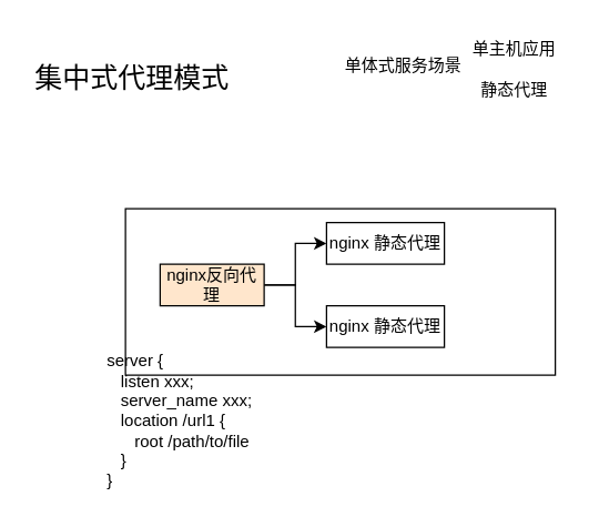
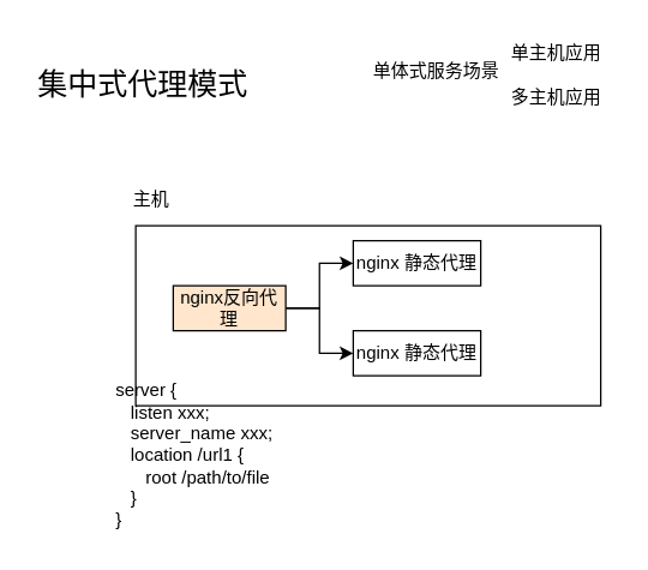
- <mxCell id="5" value="静态代理" style="text;html=1;align=center;verticalAlign=middle;resizable=0;points=[];autosize=1;strokeColor=none;fillColor=none;" vertex="1" parent="1"><mxGeometry x="330" y="50" width="80" height="30" as="geometry" /></mxCell>
+ <mxCell id="5" value="多主机应用" style="text;html=1;align=center;verticalAlign=middle;resizable=0;points=[];autosize=1;strokeColor=none;fillColor=none;" vertex="1" parent="1"><mxGeometry x="330" y="50" width="80" height="30" as="geometry" /></mxCell>
+ <mxCell id="7" value="主机" style="text;html=1;align=center;verticalAlign=middle;resizable=0;points=[];autosize=1;strokeColor=none;fillColor=none;" vertex="1" parent="1"><mxGeometry x="75" y="118" width="50" height="30" as="geometry" /></mxCell>
